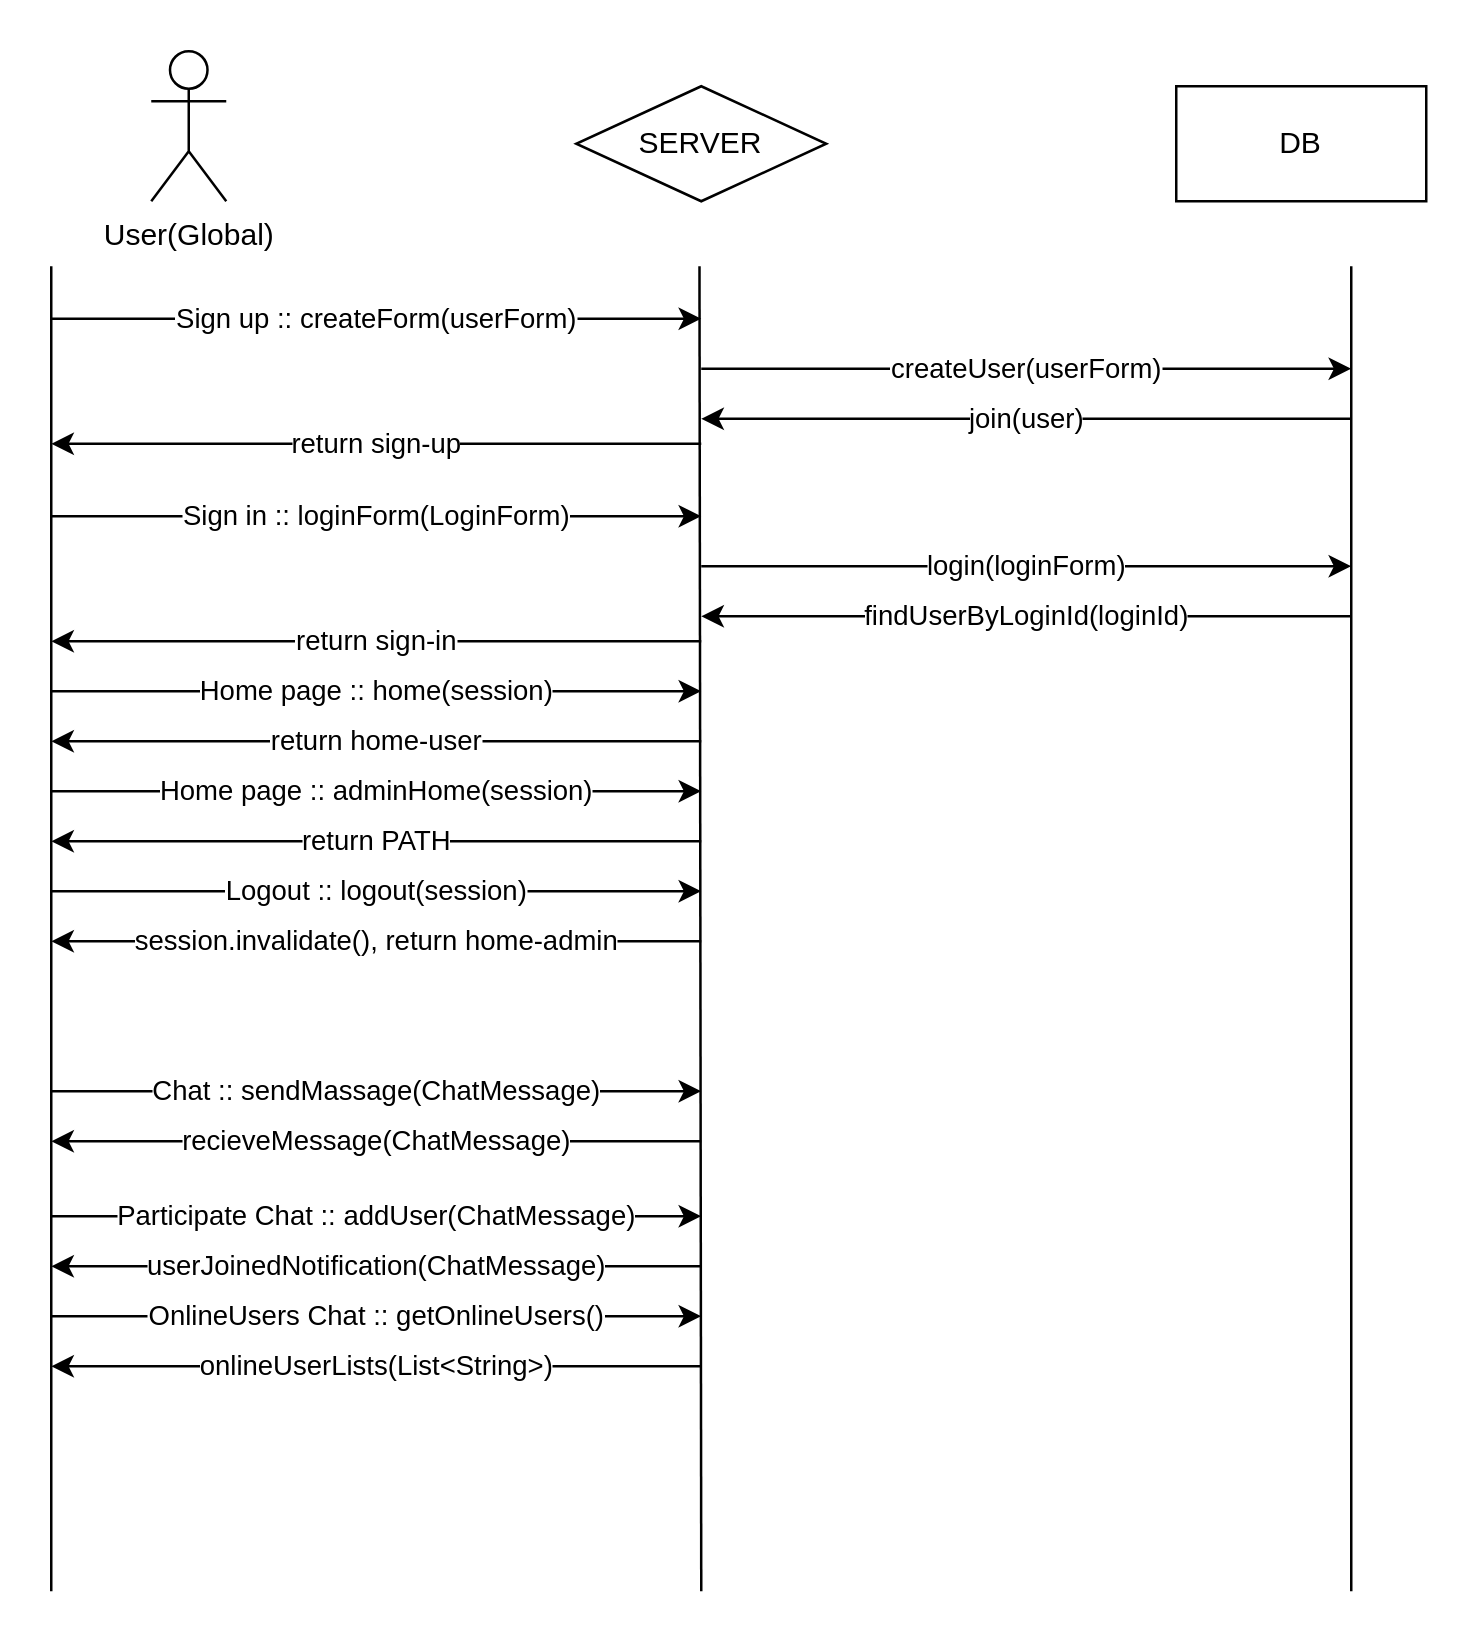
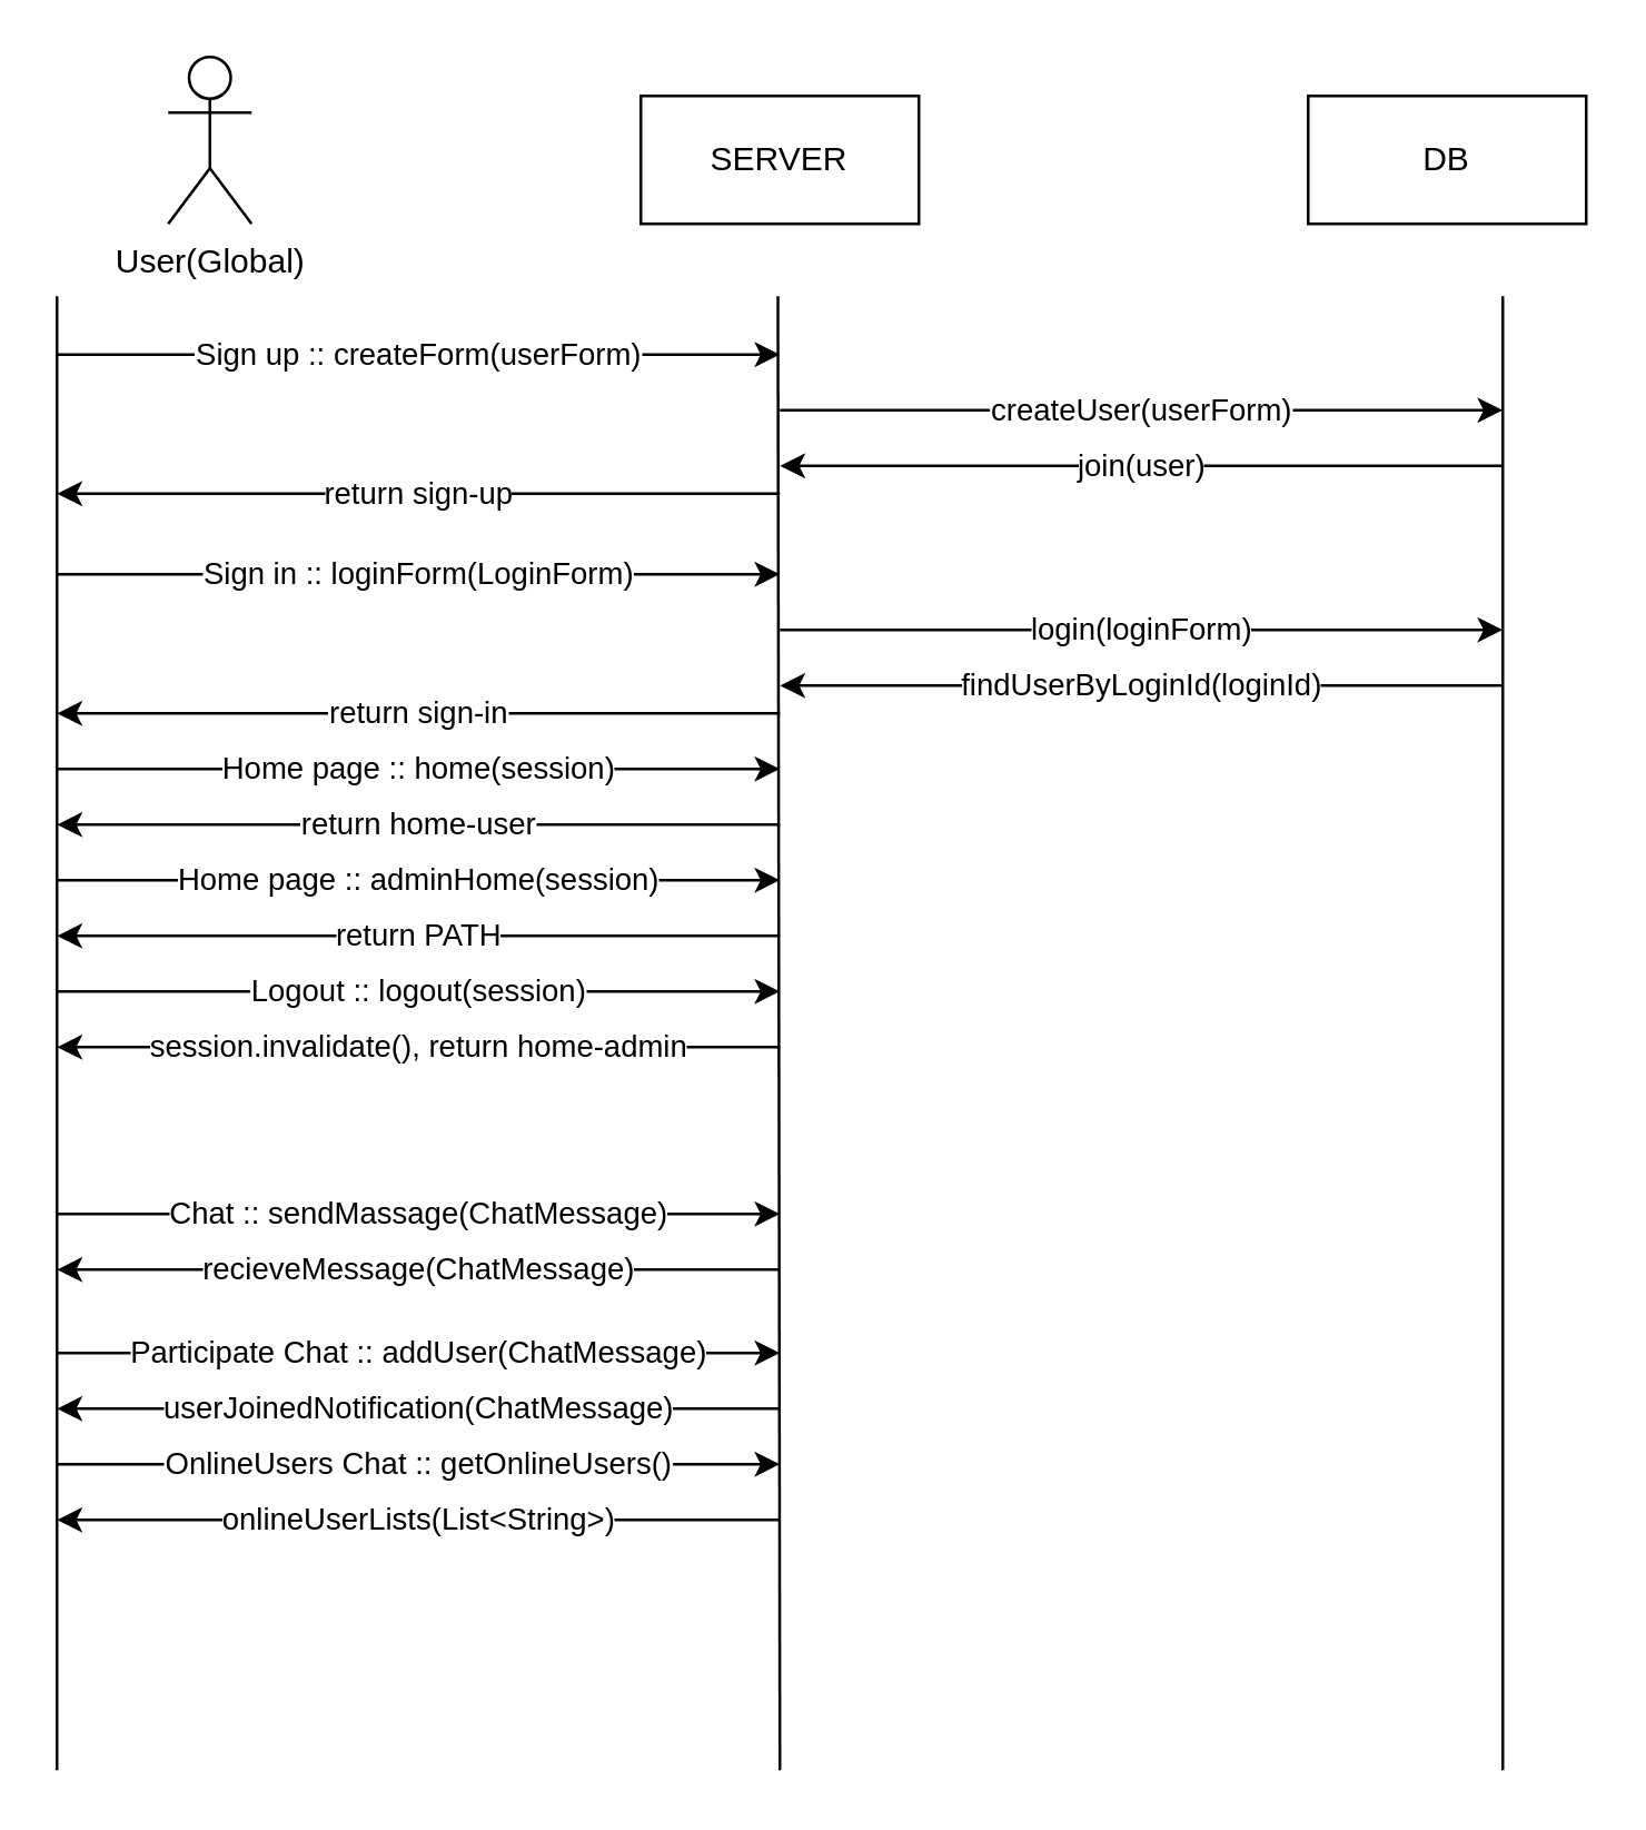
- <mxCell id="4" value="SERVER" style="rhombus;whiteSpace=wrap;html=1;" vertex="1" parent="1"><mxGeometry x="230" y="34" width="100" height="46" as="geometry" /></mxCell>
+ <mxCell id="4" value="SERVER" style="rounded=0;whiteSpace=wrap;html=1;" vertex="1" parent="1"><mxGeometry x="230" y="34" width="100" height="46" as="geometry" /></mxCell>
